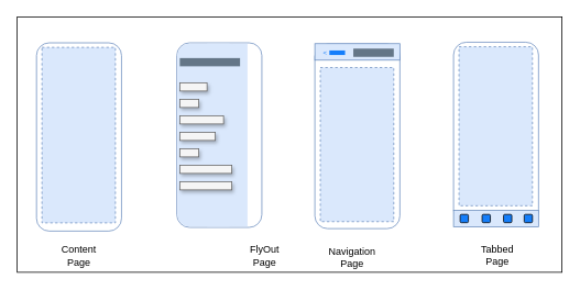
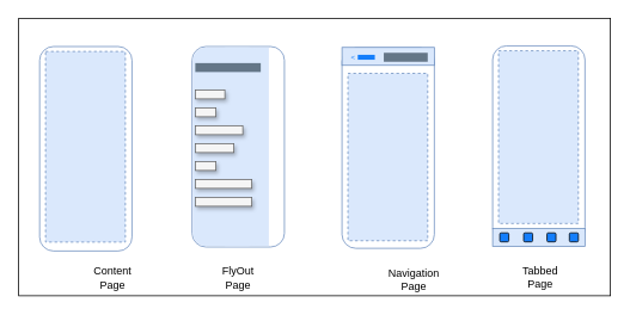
- <mxCell id="9" value="Content&lt;br&gt;Page" style="text;html=1;strokeColor=none;fillColor=none;align=center;verticalAlign=middle;whiteSpace=wrap;rounded=0;" vertex="1" parent="1"><mxGeometry x="50" y="300" width="90" height="20" as="geometry" /></mxCell>
+ <mxCell id="9" value="Content&lt;br&gt;Page" style="text;html=1;strokeColor=none;fillColor=none;align=center;verticalAlign=middle;whiteSpace=wrap;rounded=0;" vertex="1" parent="1"><mxGeometry x="80" y="300" width="90" height="20" as="geometry" /></mxCell>
- <mxCell id="12" value="FlyOut&lt;br&gt;Page" style="text;html=1;strokeColor=none;fillColor=none;align=center;verticalAlign=middle;whiteSpace=wrap;rounded=0;" vertex="1" parent="1"><mxGeometry x="274.91" y="300" width="90" height="20" as="geometry" /></mxCell>
+ <mxCell id="12" value="FlyOut&lt;br&gt;Page" style="text;html=1;strokeColor=none;fillColor=none;align=center;verticalAlign=middle;whiteSpace=wrap;rounded=0;" vertex="1" parent="1"><mxGeometry x="219.91" y="300" width="90" height="20" as="geometry" /></mxCell>
- <mxCell id="22" value="Navigation&lt;br&gt;Page" style="text;html=1;strokeColor=none;fillColor=none;align=center;verticalAlign=middle;whiteSpace=wrap;rounded=0;" vertex="1" parent="1"><mxGeometry x="380.64" y="301.5" width="90" height="20" as="geometry" /></mxCell>
+ <mxCell id="22" value="Navigation&lt;br&gt;Page" style="text;html=1;strokeColor=none;fillColor=none;align=center;verticalAlign=middle;whiteSpace=wrap;rounded=0;" vertex="1" parent="1"><mxGeometry x="415.64" y="301.5" width="90" height="20" as="geometry" /></mxCell>
